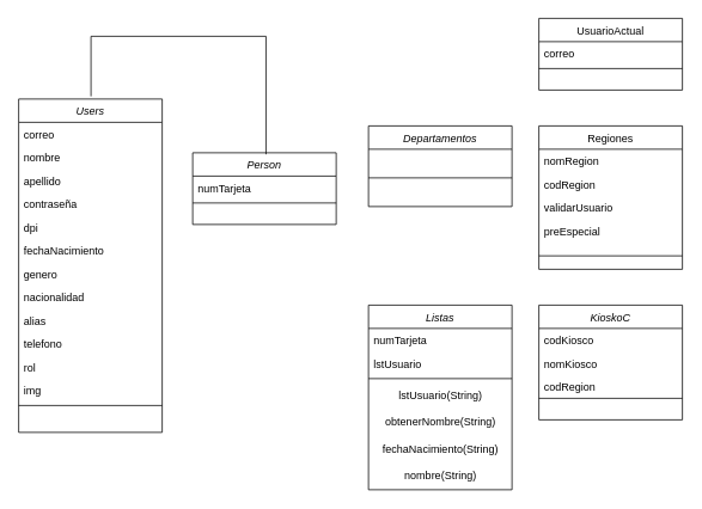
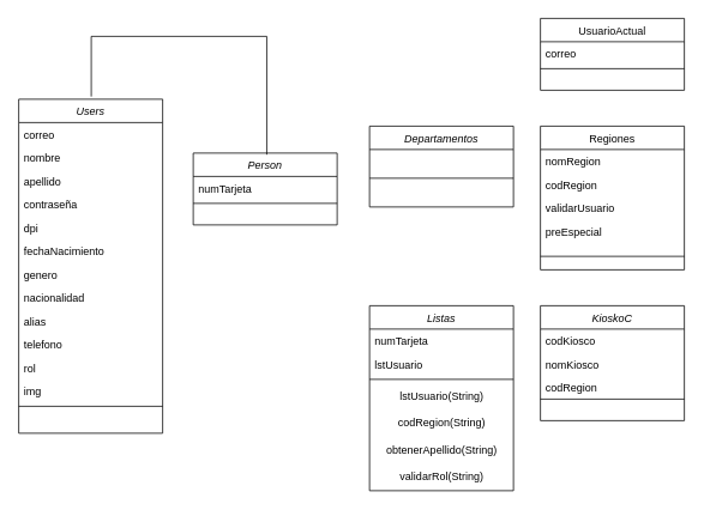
- <mxCell id="34" value="obtenerNombre(String)" style="text;html=1;align=center;verticalAlign=middle;resizable=0;points=[];autosize=1;strokeColor=none;fillColor=none;" vertex="1" parent="29"><mxGeometry y="116" width="160" height="30" as="geometry" /></mxCell>
+ <mxCell id="34" value="codRegion(String)" style="text;html=1;align=center;verticalAlign=middle;resizable=0;points=[];autosize=1;strokeColor=none;fillColor=none;" vertex="1" parent="29"><mxGeometry y="116" width="160" height="30" as="geometry" /></mxCell>
- <mxCell id="35" value="fechaNacimiento(String)" style="text;html=1;align=center;verticalAlign=middle;resizable=0;points=[];autosize=1;strokeColor=none;fillColor=none;" vertex="1" parent="29"><mxGeometry y="146" width="160" height="30" as="geometry" /></mxCell>
+ <mxCell id="35" value="obtenerApellido(String)" style="text;html=1;align=center;verticalAlign=middle;resizable=0;points=[];autosize=1;strokeColor=none;fillColor=none;" vertex="1" parent="29"><mxGeometry y="146" width="160" height="30" as="geometry" /></mxCell>
- <mxCell id="36" value="nombre(String)" style="text;html=1;align=center;verticalAlign=middle;resizable=0;points=[];autosize=1;strokeColor=none;fillColor=none;" vertex="1" parent="29"><mxGeometry y="176" width="160" height="30" as="geometry" /></mxCell>
+ <mxCell id="36" value="validarRol(String)" style="text;html=1;align=center;verticalAlign=middle;resizable=0;points=[];autosize=1;strokeColor=none;fillColor=none;" vertex="1" parent="29"><mxGeometry y="176" width="160" height="30" as="geometry" /></mxCell>
